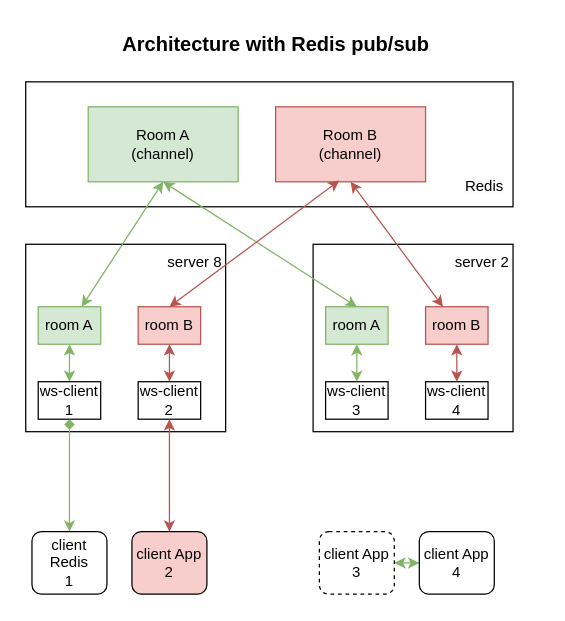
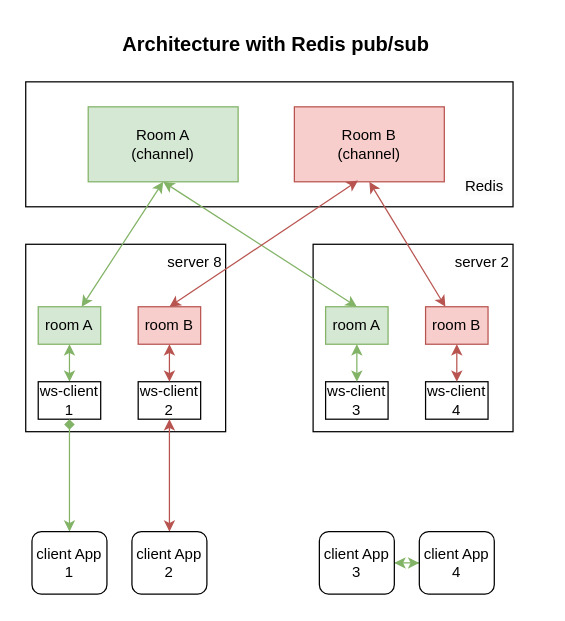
- <mxCell id="4" value="Room B&lt;br&gt;(channel)" style="rounded=0;whiteSpace=wrap;html=1;fillColor=#f8cecc;strokeColor=#b85450;" vertex="1" parent="1"><mxGeometry x="220" y="85" width="120" height="60" as="geometry" /></mxCell>
+ <mxCell id="4" value="Room B&lt;br&gt;(channel)" style="rounded=0;whiteSpace=wrap;html=1;fillColor=#f8cecc;strokeColor=#b85450;" vertex="1" parent="1"><mxGeometry x="235" y="85" width="120" height="60" as="geometry" /></mxCell>
- <mxCell id="20" value="client Redis&lt;br&gt;1" style="rounded=1;whiteSpace=wrap;html=1;" vertex="1" parent="1"><mxGeometry x="25" y="425" width="60" height="50" as="geometry" /></mxCell>
+ <mxCell id="20" value="client App&lt;br&gt;1" style="rounded=1;whiteSpace=wrap;html=1;" vertex="1" parent="1"><mxGeometry x="25" y="425" width="60" height="50" as="geometry" /></mxCell>
- <mxCell id="22" value="client App&lt;br&gt;2" style="rounded=1;whiteSpace=wrap;html=1;fillColor=#f8cecc;" vertex="1" parent="1"><mxGeometry x="105" y="425" width="60" height="50" as="geometry" /></mxCell>
+ <mxCell id="22" value="client App&lt;br&gt;2" style="rounded=1;whiteSpace=wrap;html=1;" vertex="1" parent="1"><mxGeometry x="105" y="425" width="60" height="50" as="geometry" /></mxCell>
- <mxCell id="24" value="client App&lt;br&gt;3" style="rounded=1;whiteSpace=wrap;html=1;dashed=1;" vertex="1" parent="1"><mxGeometry x="255" y="425" width="60" height="50" as="geometry" /></mxCell>
+ <mxCell id="24" value="client App&lt;br&gt;3" style="rounded=1;whiteSpace=wrap;html=1;" vertex="1" parent="1"><mxGeometry x="255" y="425" width="60" height="50" as="geometry" /></mxCell>
